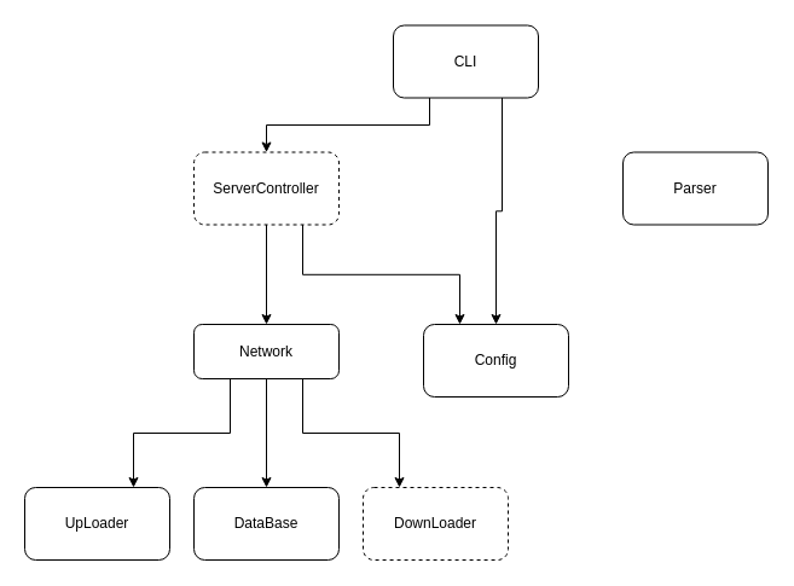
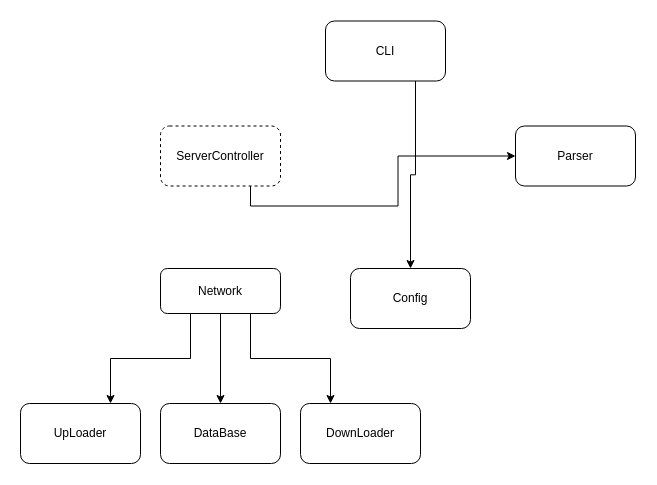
- <mxCell id="10" style="edgeStyle=orthogonalEdgeStyle;rounded=0;orthogonalLoop=1;jettySize=auto;html=1;exitX=0.25;exitY=1;exitDx=0;exitDy=0;entryX=0.5;entryY=0;entryDx=0;entryDy=0;" parent="1" source="11" target="16" edge="1"><mxGeometry relative="1" as="geometry" /></mxCell>
- <mxCell id="14" style="edgeStyle=orthogonalEdgeStyle;rounded=0;orthogonalLoop=1;jettySize=auto;html=1;exitX=0.5;exitY=1;exitDx=0;exitDy=0;entryX=0.5;entryY=0;entryDx=0;entryDy=0;" parent="1" source="16" target="5" edge="1"><mxGeometry relative="1" as="geometry" /></mxCell>
- <mxCell id="15" style="edgeStyle=orthogonalEdgeStyle;rounded=0;orthogonalLoop=1;jettySize=auto;html=1;exitX=0.75;exitY=1;exitDx=0;exitDy=0;entryX=0.25;entryY=0;entryDx=0;entryDy=0;" parent="1" source="16" target="13" edge="1"><mxGeometry relative="1" as="geometry" /></mxCell>
+ <mxCell id="15" style="edgeStyle=orthogonalEdgeStyle;rounded=0;orthogonalLoop=1;jettySize=auto;html=1;exitX=0.75;exitY=1;exitDx=0;exitDy=0;" parent="1" source="16" target="12" edge="1"><mxGeometry relative="1" as="geometry" /></mxCell>
- <mxCell id="8" value="DownLoader" style="rounded=1;whiteSpace=wrap;html=1;dashed=1;" parent="1" vertex="1"><mxGeometry x="300" y="403" width="120" height="60" as="geometry" /></mxCell>
+ <mxCell id="8" value="DownLoader" style="rounded=1;whiteSpace=wrap;html=1;" parent="1" vertex="1"><mxGeometry x="300" y="403" width="120" height="60" as="geometry" /></mxCell>
